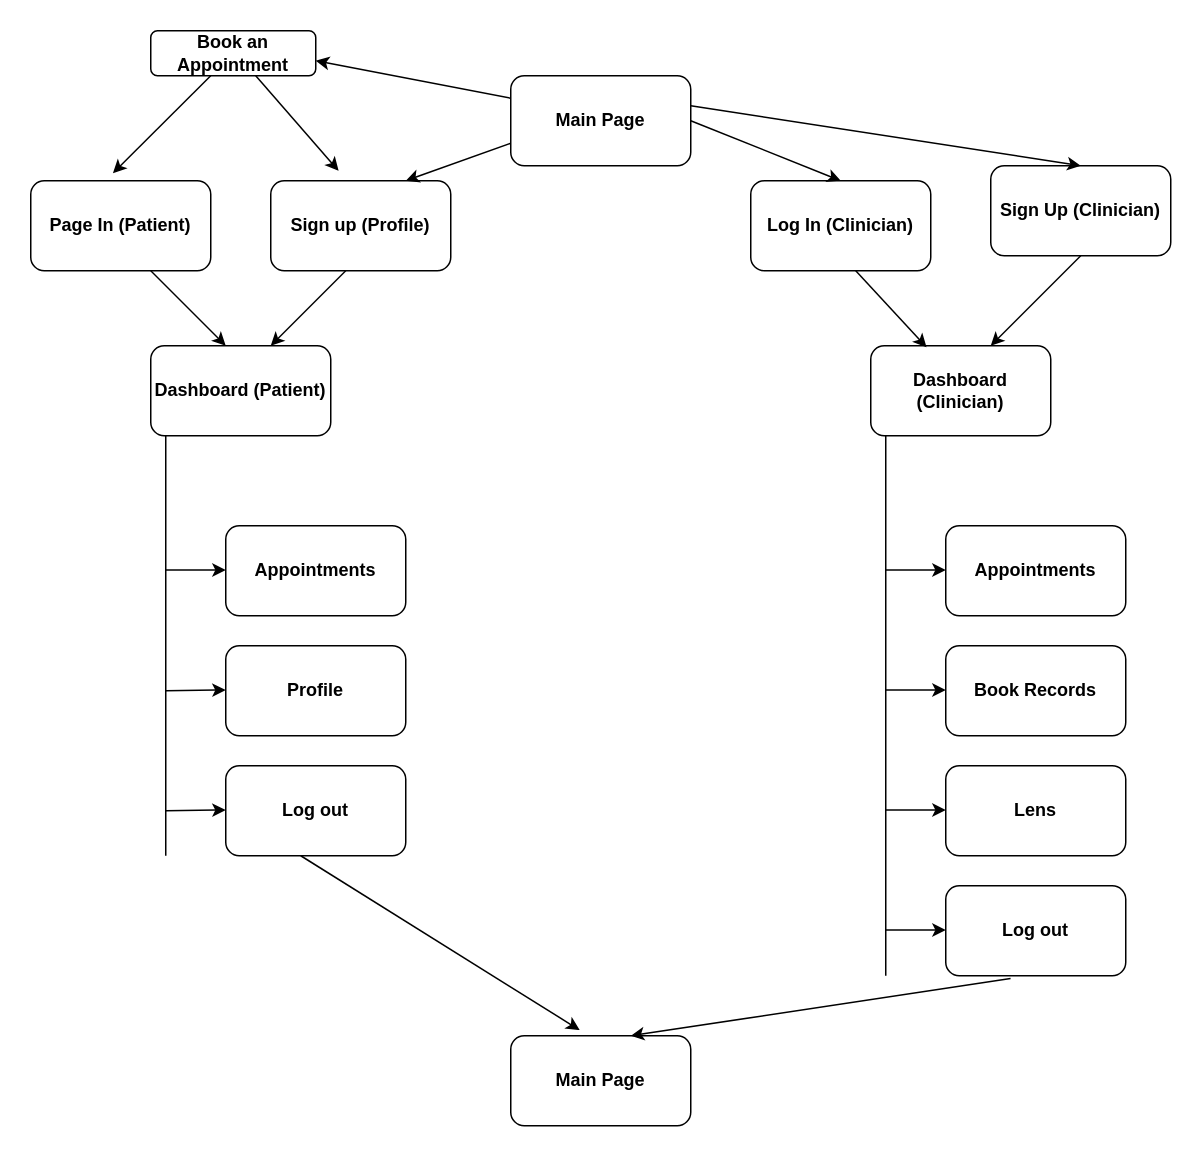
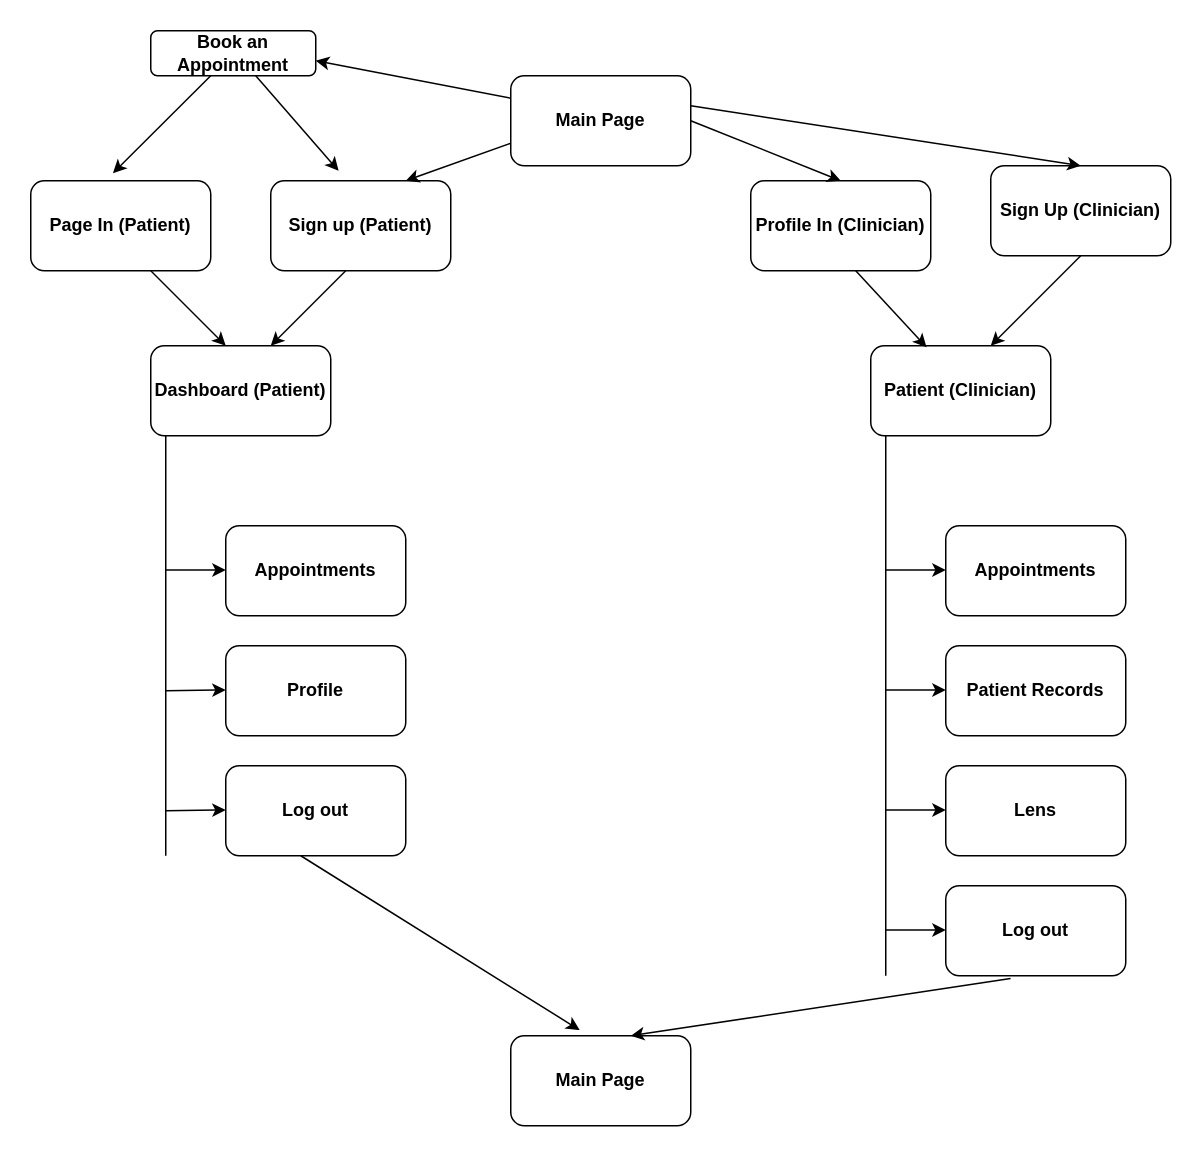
- <mxCell id="4" value="&lt;b&gt;Sign up (Profile)&lt;/b&gt;" style="rounded=1;whiteSpace=wrap;html=1;" vertex="1" parent="1"><mxGeometry x="180" y="120" width="120" height="60" as="geometry" /></mxCell>
+ <mxCell id="4" value="&lt;b&gt;Sign up (Patient)&lt;/b&gt;" style="rounded=1;whiteSpace=wrap;html=1;" vertex="1" parent="1"><mxGeometry x="180" y="120" width="120" height="60" as="geometry" /></mxCell>
- <mxCell id="6" value="&lt;b&gt;Log In (Clinician)&lt;/b&gt;" style="rounded=1;whiteSpace=wrap;html=1;" vertex="1" parent="1"><mxGeometry x="500" y="120" width="120" height="60" as="geometry" /></mxCell>
+ <mxCell id="6" value="&lt;b&gt;Profile In (Clinician)&lt;/b&gt;" style="rounded=1;whiteSpace=wrap;html=1;" vertex="1" parent="1"><mxGeometry x="500" y="120" width="120" height="60" as="geometry" /></mxCell>
- <mxCell id="8" value="&lt;b&gt;Dashboard (Clinician)&lt;/b&gt;" style="rounded=1;whiteSpace=wrap;html=1;" vertex="1" parent="1"><mxGeometry x="580" y="230" width="120" height="60" as="geometry" /></mxCell>
+ <mxCell id="8" value="&lt;b&gt;Patient (Clinician)&lt;/b&gt;" style="rounded=1;whiteSpace=wrap;html=1;" vertex="1" parent="1"><mxGeometry x="580" y="230" width="120" height="60" as="geometry" /></mxCell>
- <mxCell id="14" value="&lt;b&gt;Book Records&lt;/b&gt;" style="rounded=1;whiteSpace=wrap;html=1;" vertex="1" parent="1"><mxGeometry x="630" y="430" width="120" height="60" as="geometry" /></mxCell>
+ <mxCell id="14" value="&lt;b&gt;Patient Records&lt;/b&gt;" style="rounded=1;whiteSpace=wrap;html=1;" vertex="1" parent="1"><mxGeometry x="630" y="430" width="120" height="60" as="geometry" /></mxCell>
